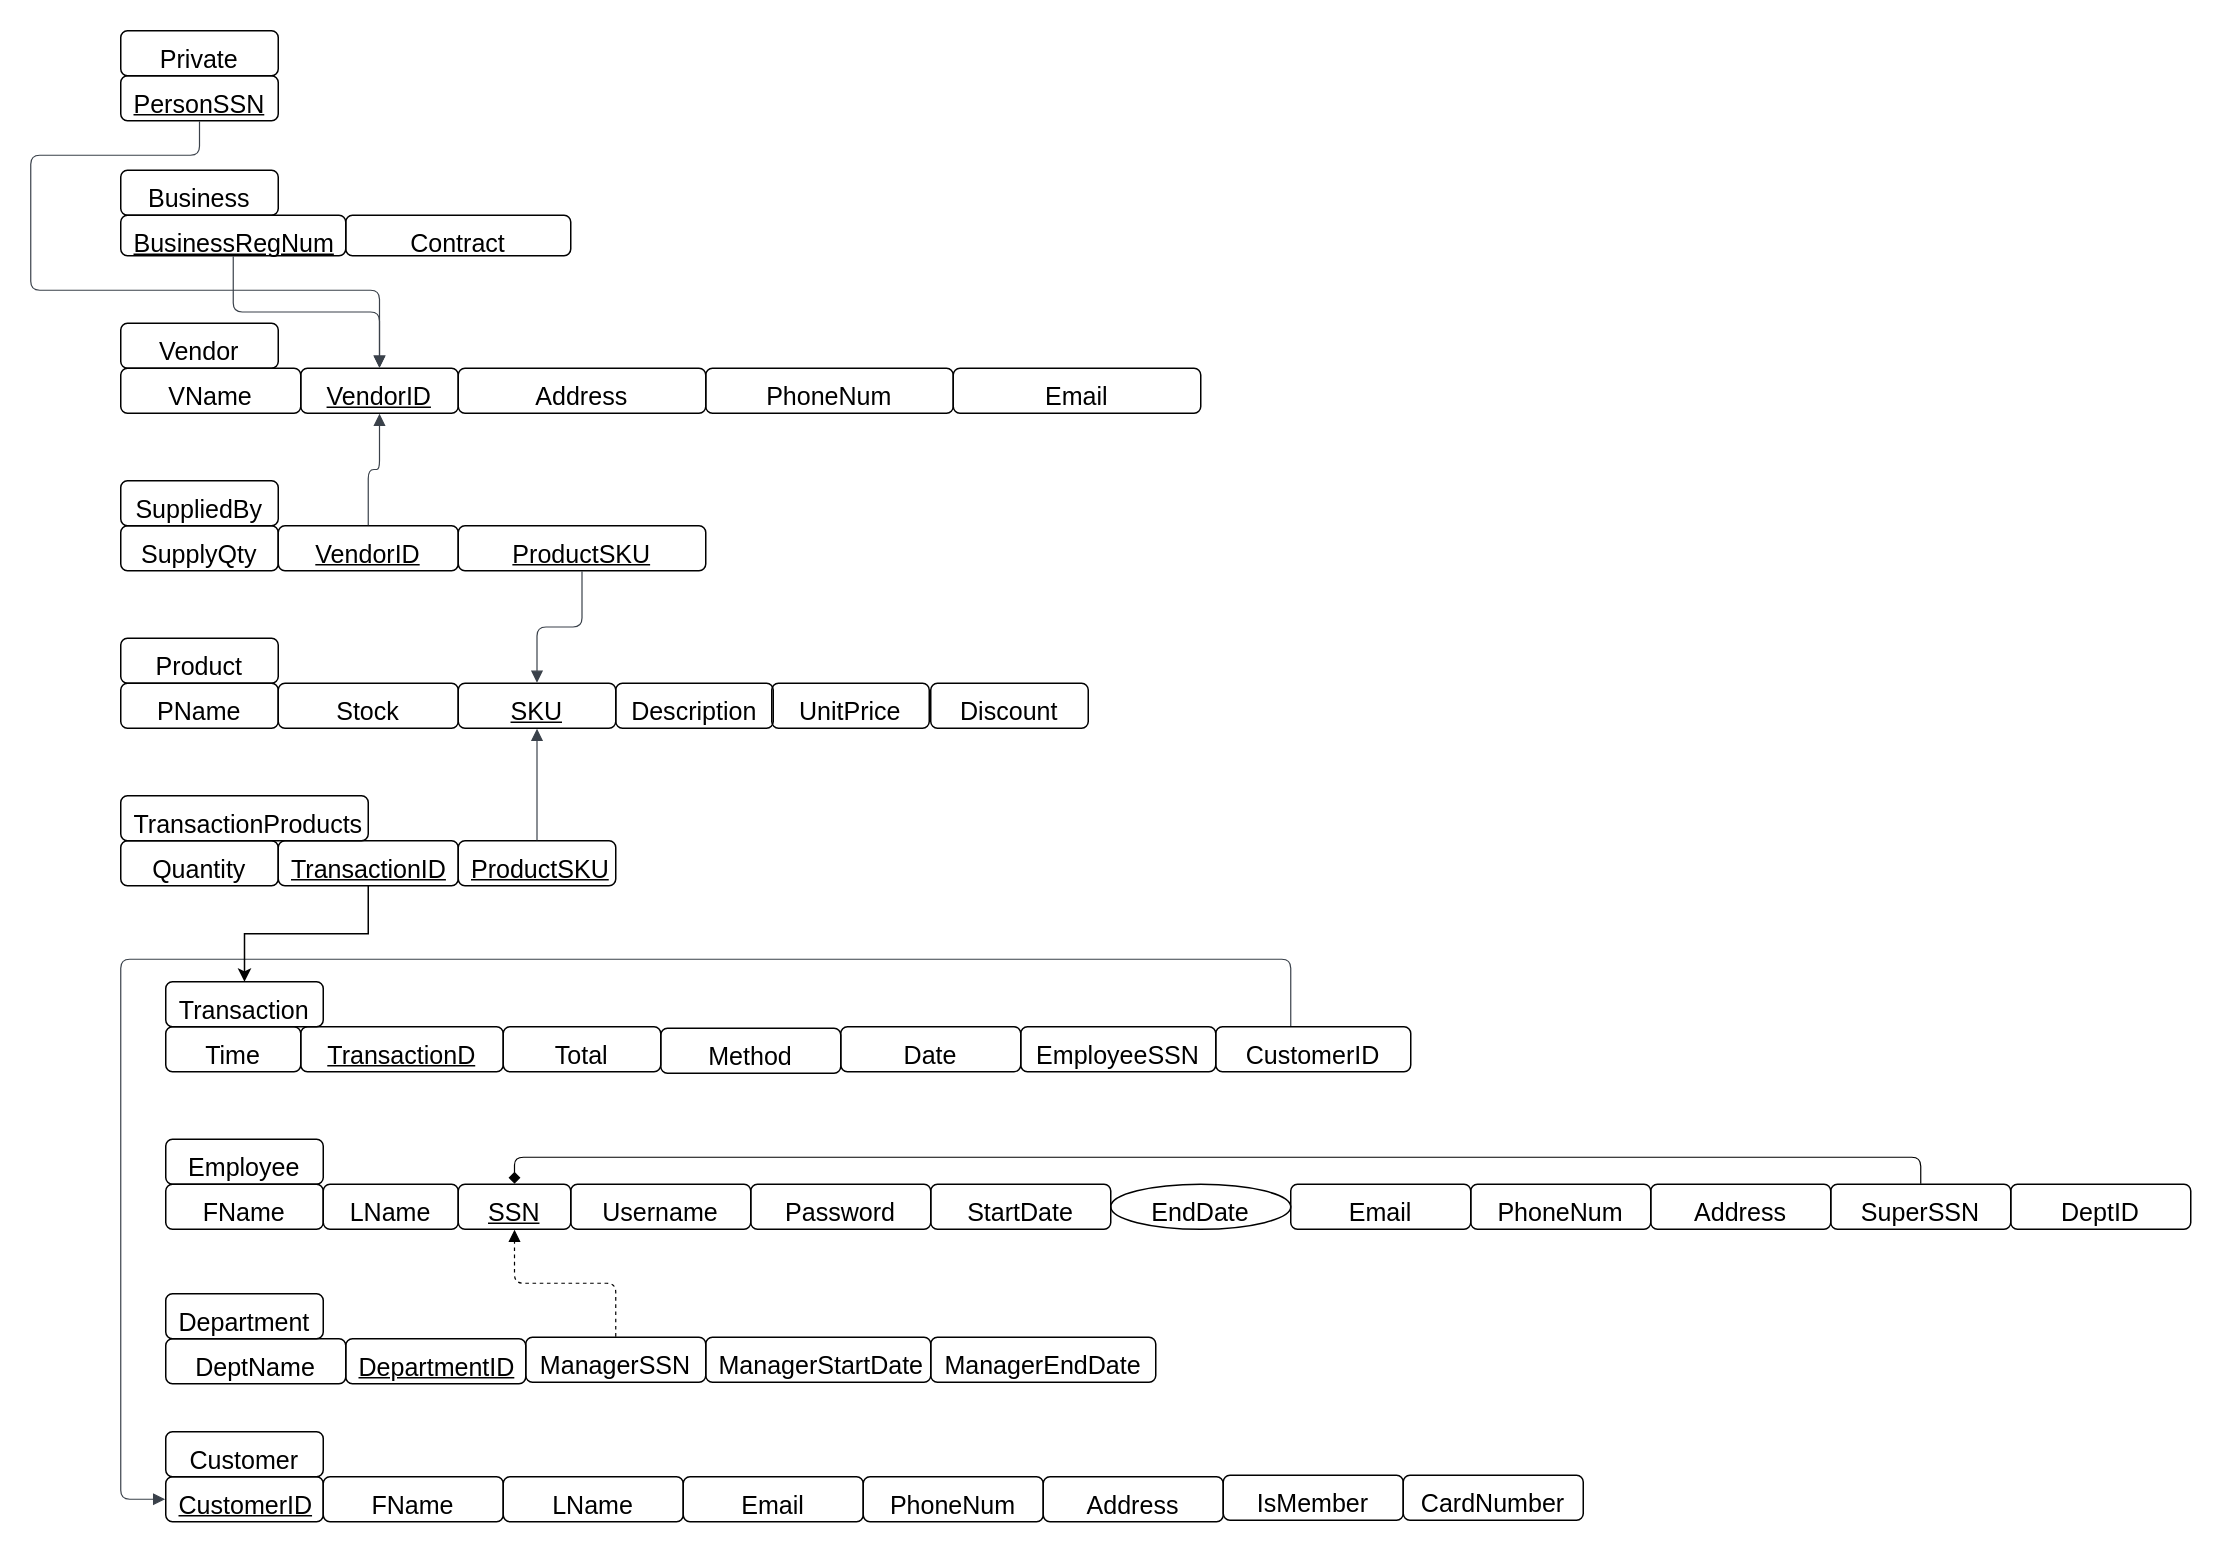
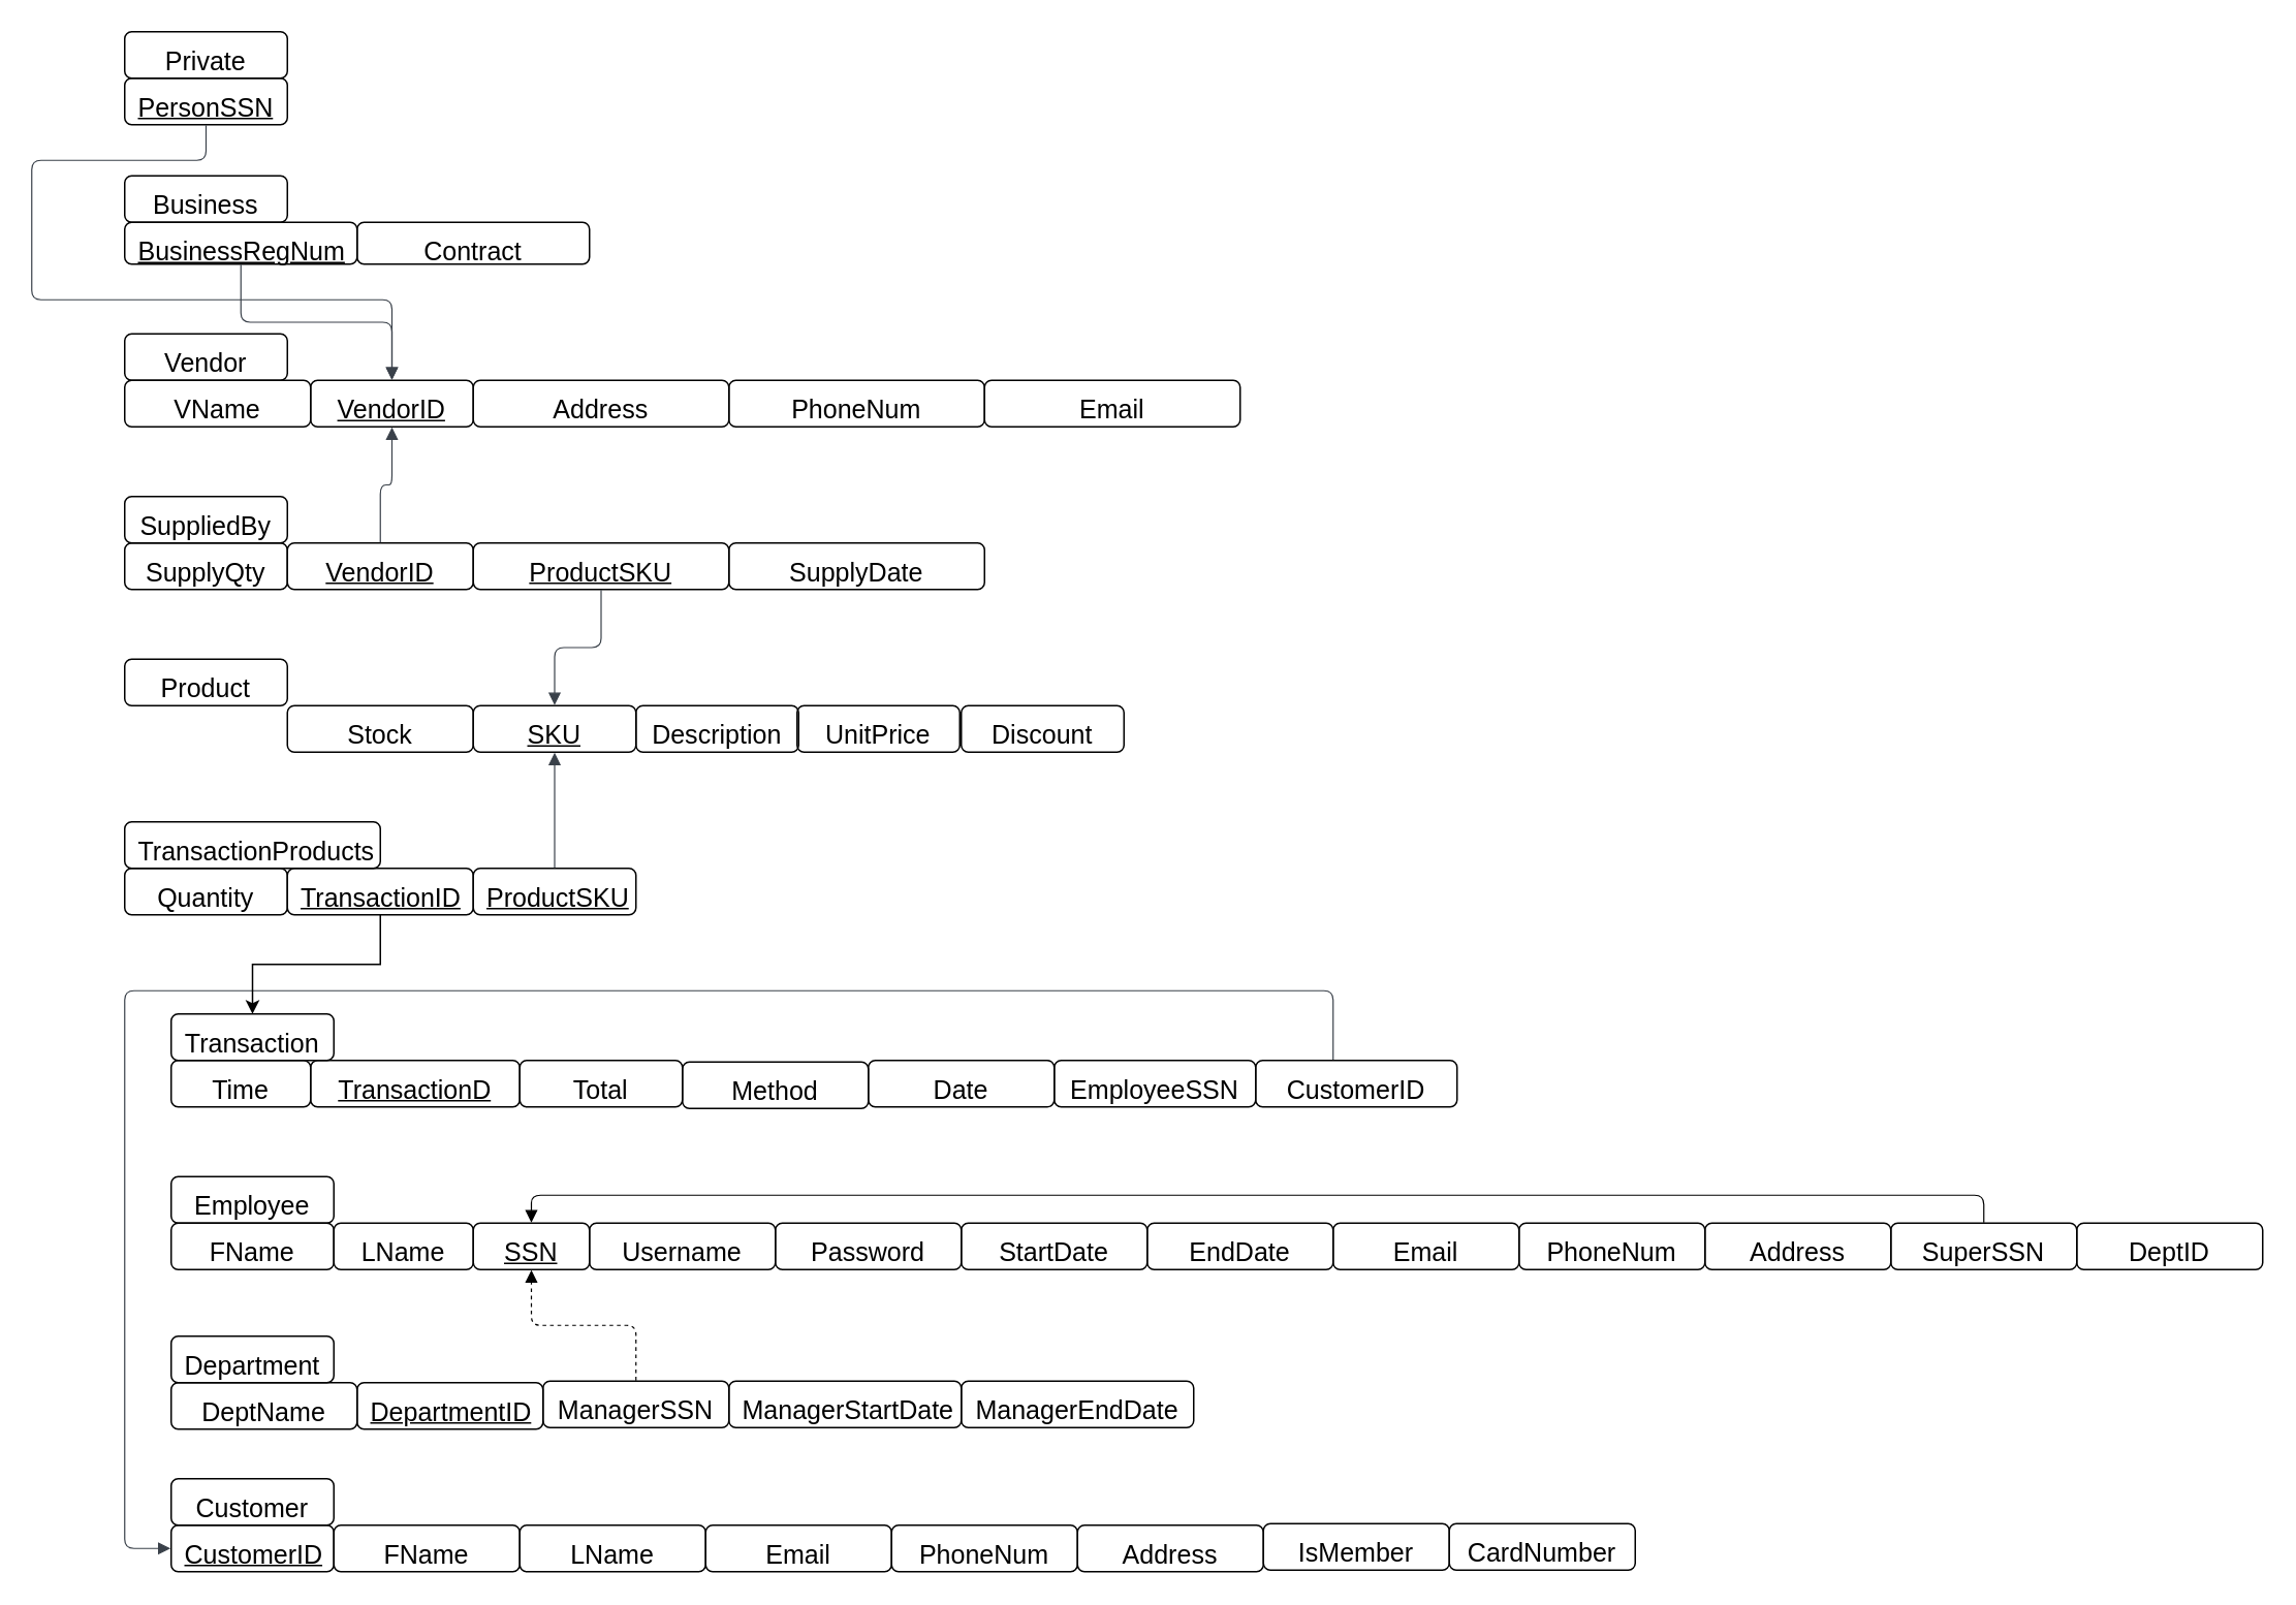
+ <mxCell id="61" value="SupplyDate" style="html=1;overflow=block;blockSpacing=1;whiteSpace=wrap;fontSize=16.7;spacing=9;strokeColor=#000000;rounded=1;absoluteArcSize=1;arcSize=9;fillColor=none;strokeWidth=NaN;lucidId=W7xhk1JQVbwc;" parent="1" vertex="1"><mxGeometry x="470" y="350" width="165" height="30" as="geometry" /></mxCell>
- <mxCell id="44" value="PName" style="html=1;overflow=block;blockSpacing=1;whiteSpace=wrap;fontSize=16.7;spacing=9;strokeColor=#000000;rounded=1;absoluteArcSize=1;arcSize=9;fillColor=none;strokeWidth=NaN;lucidId=I3xhKr7yX~lY;" parent="1" vertex="1"><mxGeometry x="80" y="455" width="105" height="30" as="geometry" /></mxCell>
- <mxCell id="26" value="" style="html=1;jettySize=18;whiteSpace=wrap;fontSize=13;strokeColor=#000000;strokeOpacity=100;strokeWidth=0.8;rounded=1;arcSize=12;edgeStyle=orthogonalEdgeStyle;startArrow=none;endArrow=diamond;endFill=1;exitX=0.5;exitY=-0.012;exitPerimeter=0;entryX=0.5;entryY=-0.012;entryPerimeter=0;lucidId=1kxhruS2P8~f;" parent="1" source="19" target="25" edge="1"><mxGeometry width="100" height="100" relative="1" as="geometry"><Array as="points" /></mxGeometry></mxCell>
+ <mxCell id="26" value="" style="html=1;jettySize=18;whiteSpace=wrap;fontSize=13;strokeColor=#000000;strokeOpacity=100;strokeWidth=0.8;rounded=1;arcSize=12;edgeStyle=orthogonalEdgeStyle;startArrow=none;endArrow=block;endFill=1;exitX=0.5;exitY=-0.012;exitPerimeter=0;entryX=0.5;entryY=-0.012;entryPerimeter=0;lucidId=1kxhruS2P8~f;" parent="1" source="19" target="25" edge="1"><mxGeometry width="100" height="100" relative="1" as="geometry"><Array as="points" /></mxGeometry></mxCell>
- <mxCell id="11" value="EndDate" style="ellipse;html=1;overflow=block;blockSpacing=1;whiteSpace=wrap;fontSize=16.7;spacing=9;strokeColor=#000000;absoluteArcSize=1;arcSize=9;fillColor=none;strokeWidth=NaN;lucidId=AZwhG_EfR~ET;" parent="1" vertex="1"><mxGeometry x="740" y="789" width="120" height="30" as="geometry" /></mxCell>
+ <mxCell id="11" value="EndDate" style="html=1;overflow=block;blockSpacing=1;whiteSpace=wrap;fontSize=16.7;spacing=9;strokeColor=#000000;rounded=1;absoluteArcSize=1;arcSize=9;fillColor=none;strokeWidth=NaN;lucidId=AZwhG_EfR~ET;" parent="1" vertex="1"><mxGeometry x="740" y="789" width="120" height="30" as="geometry" /></mxCell>
